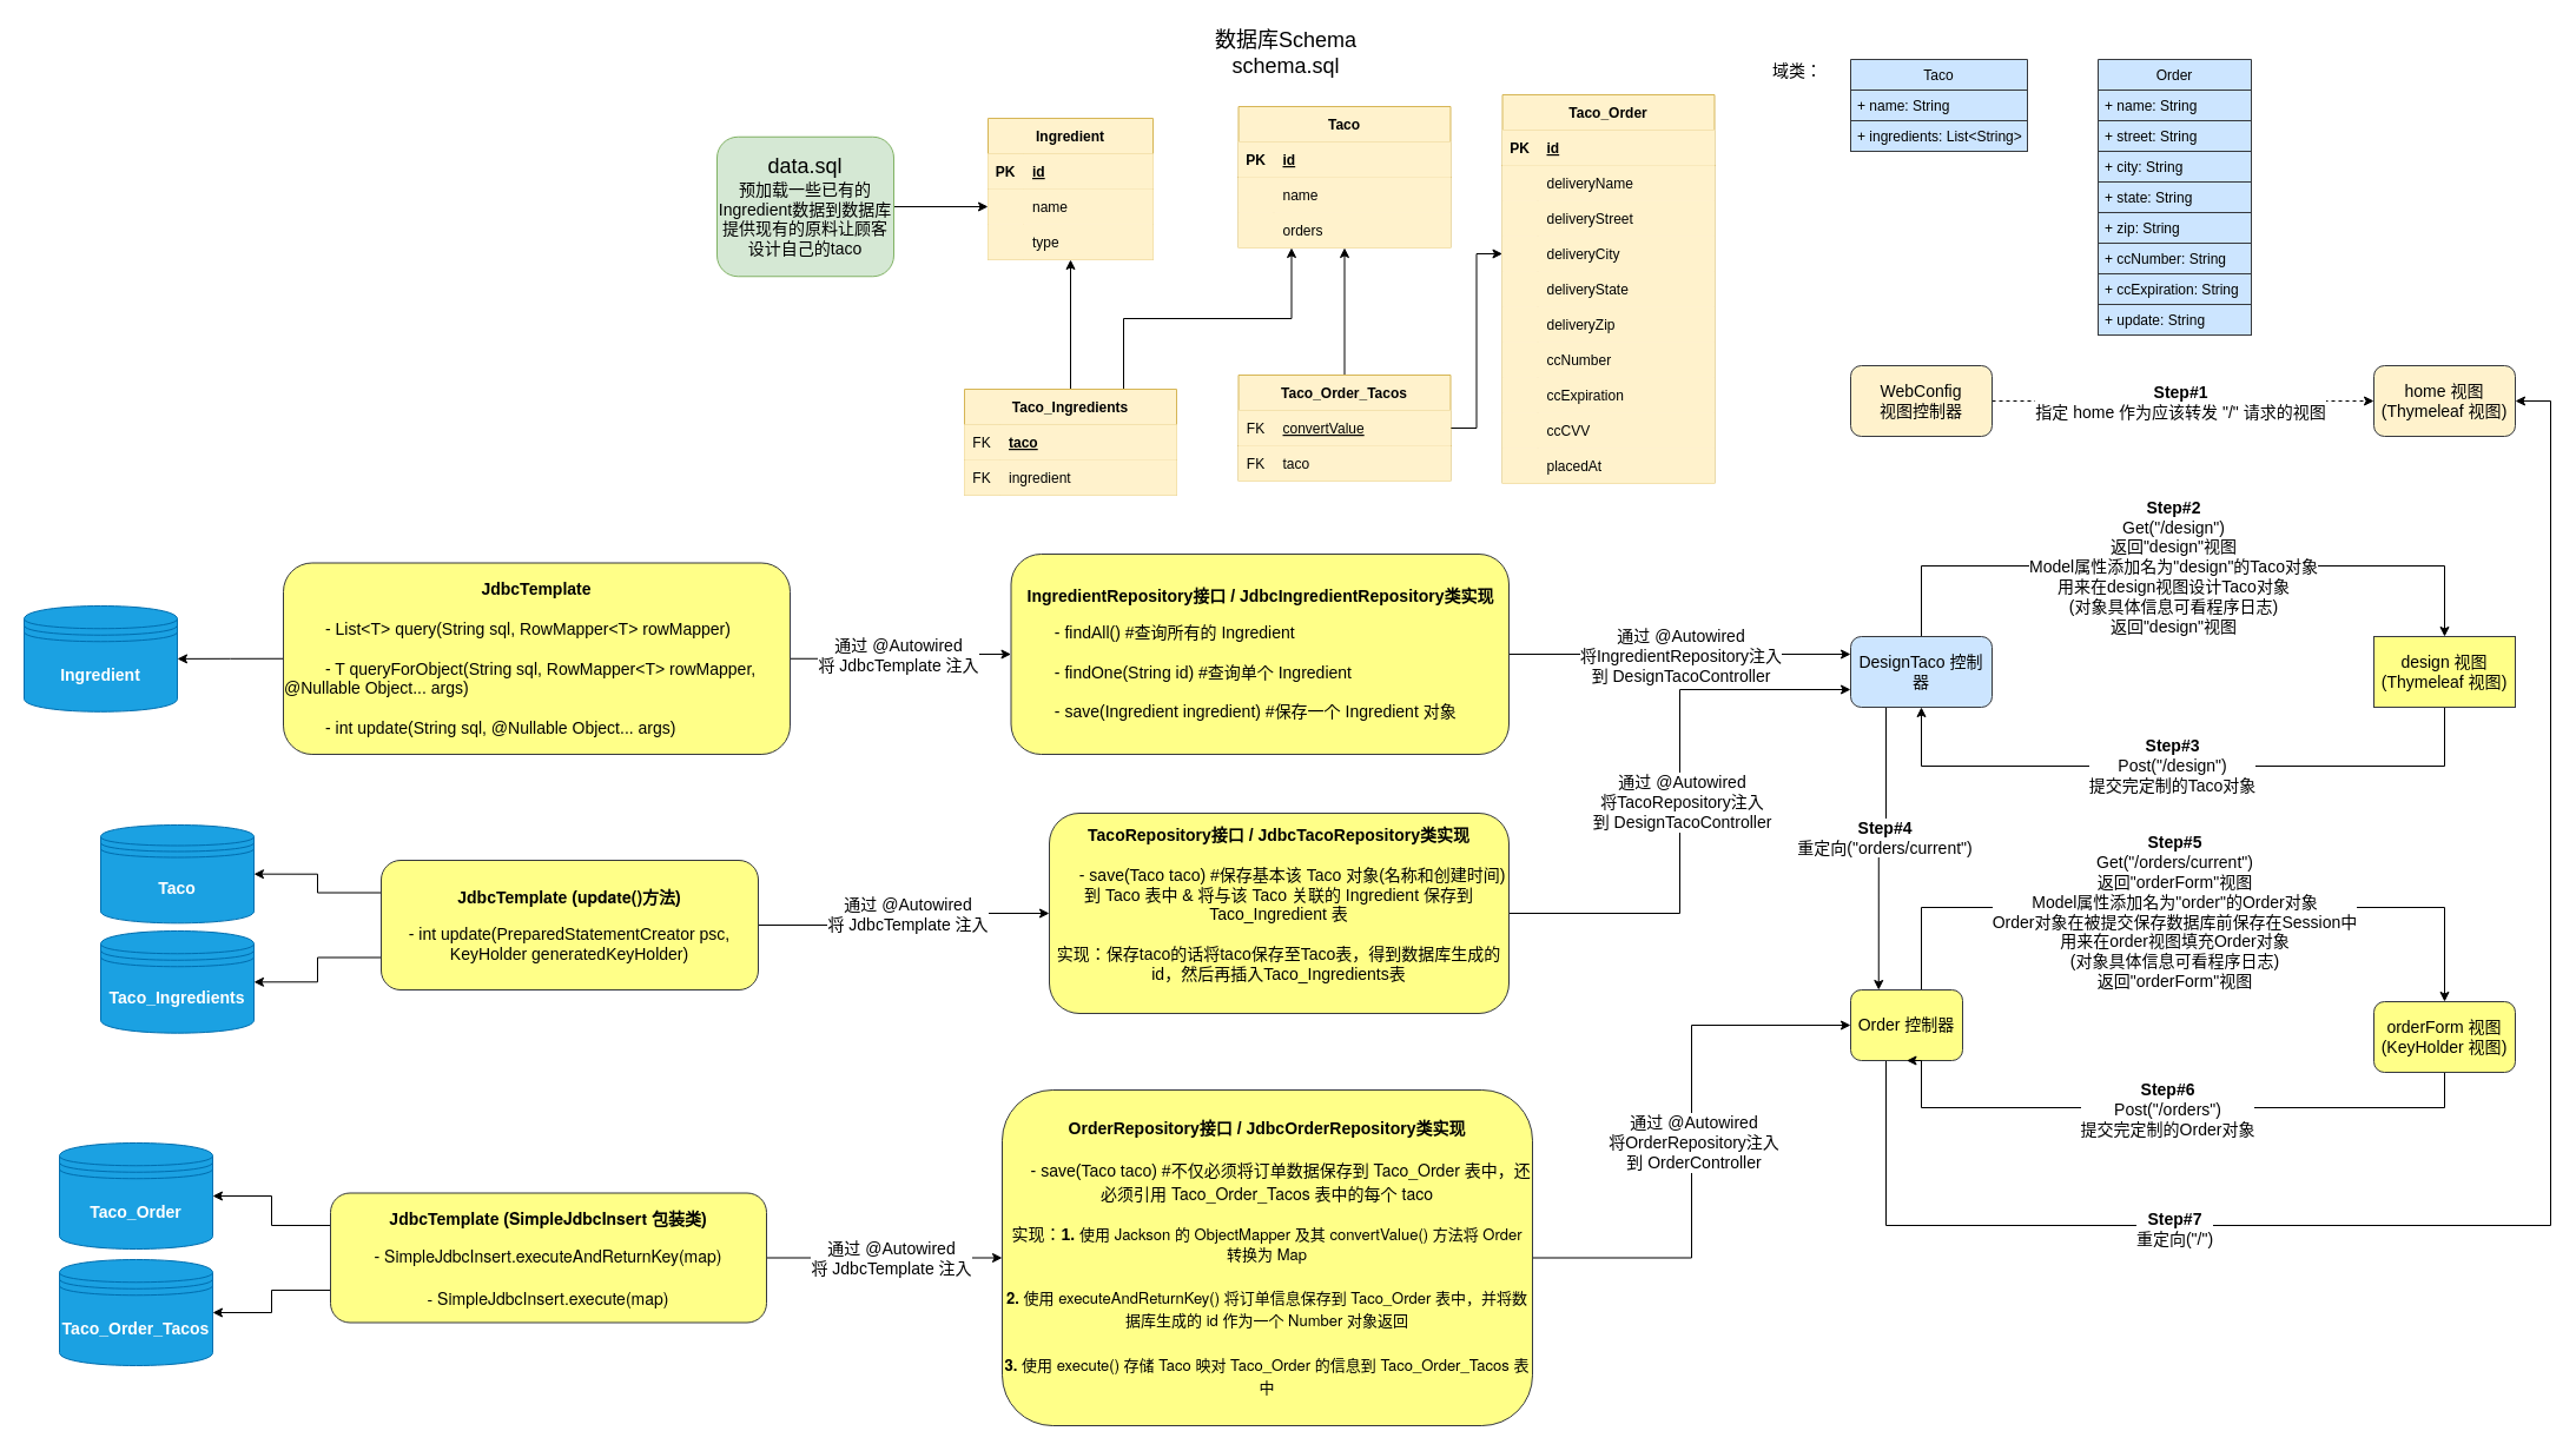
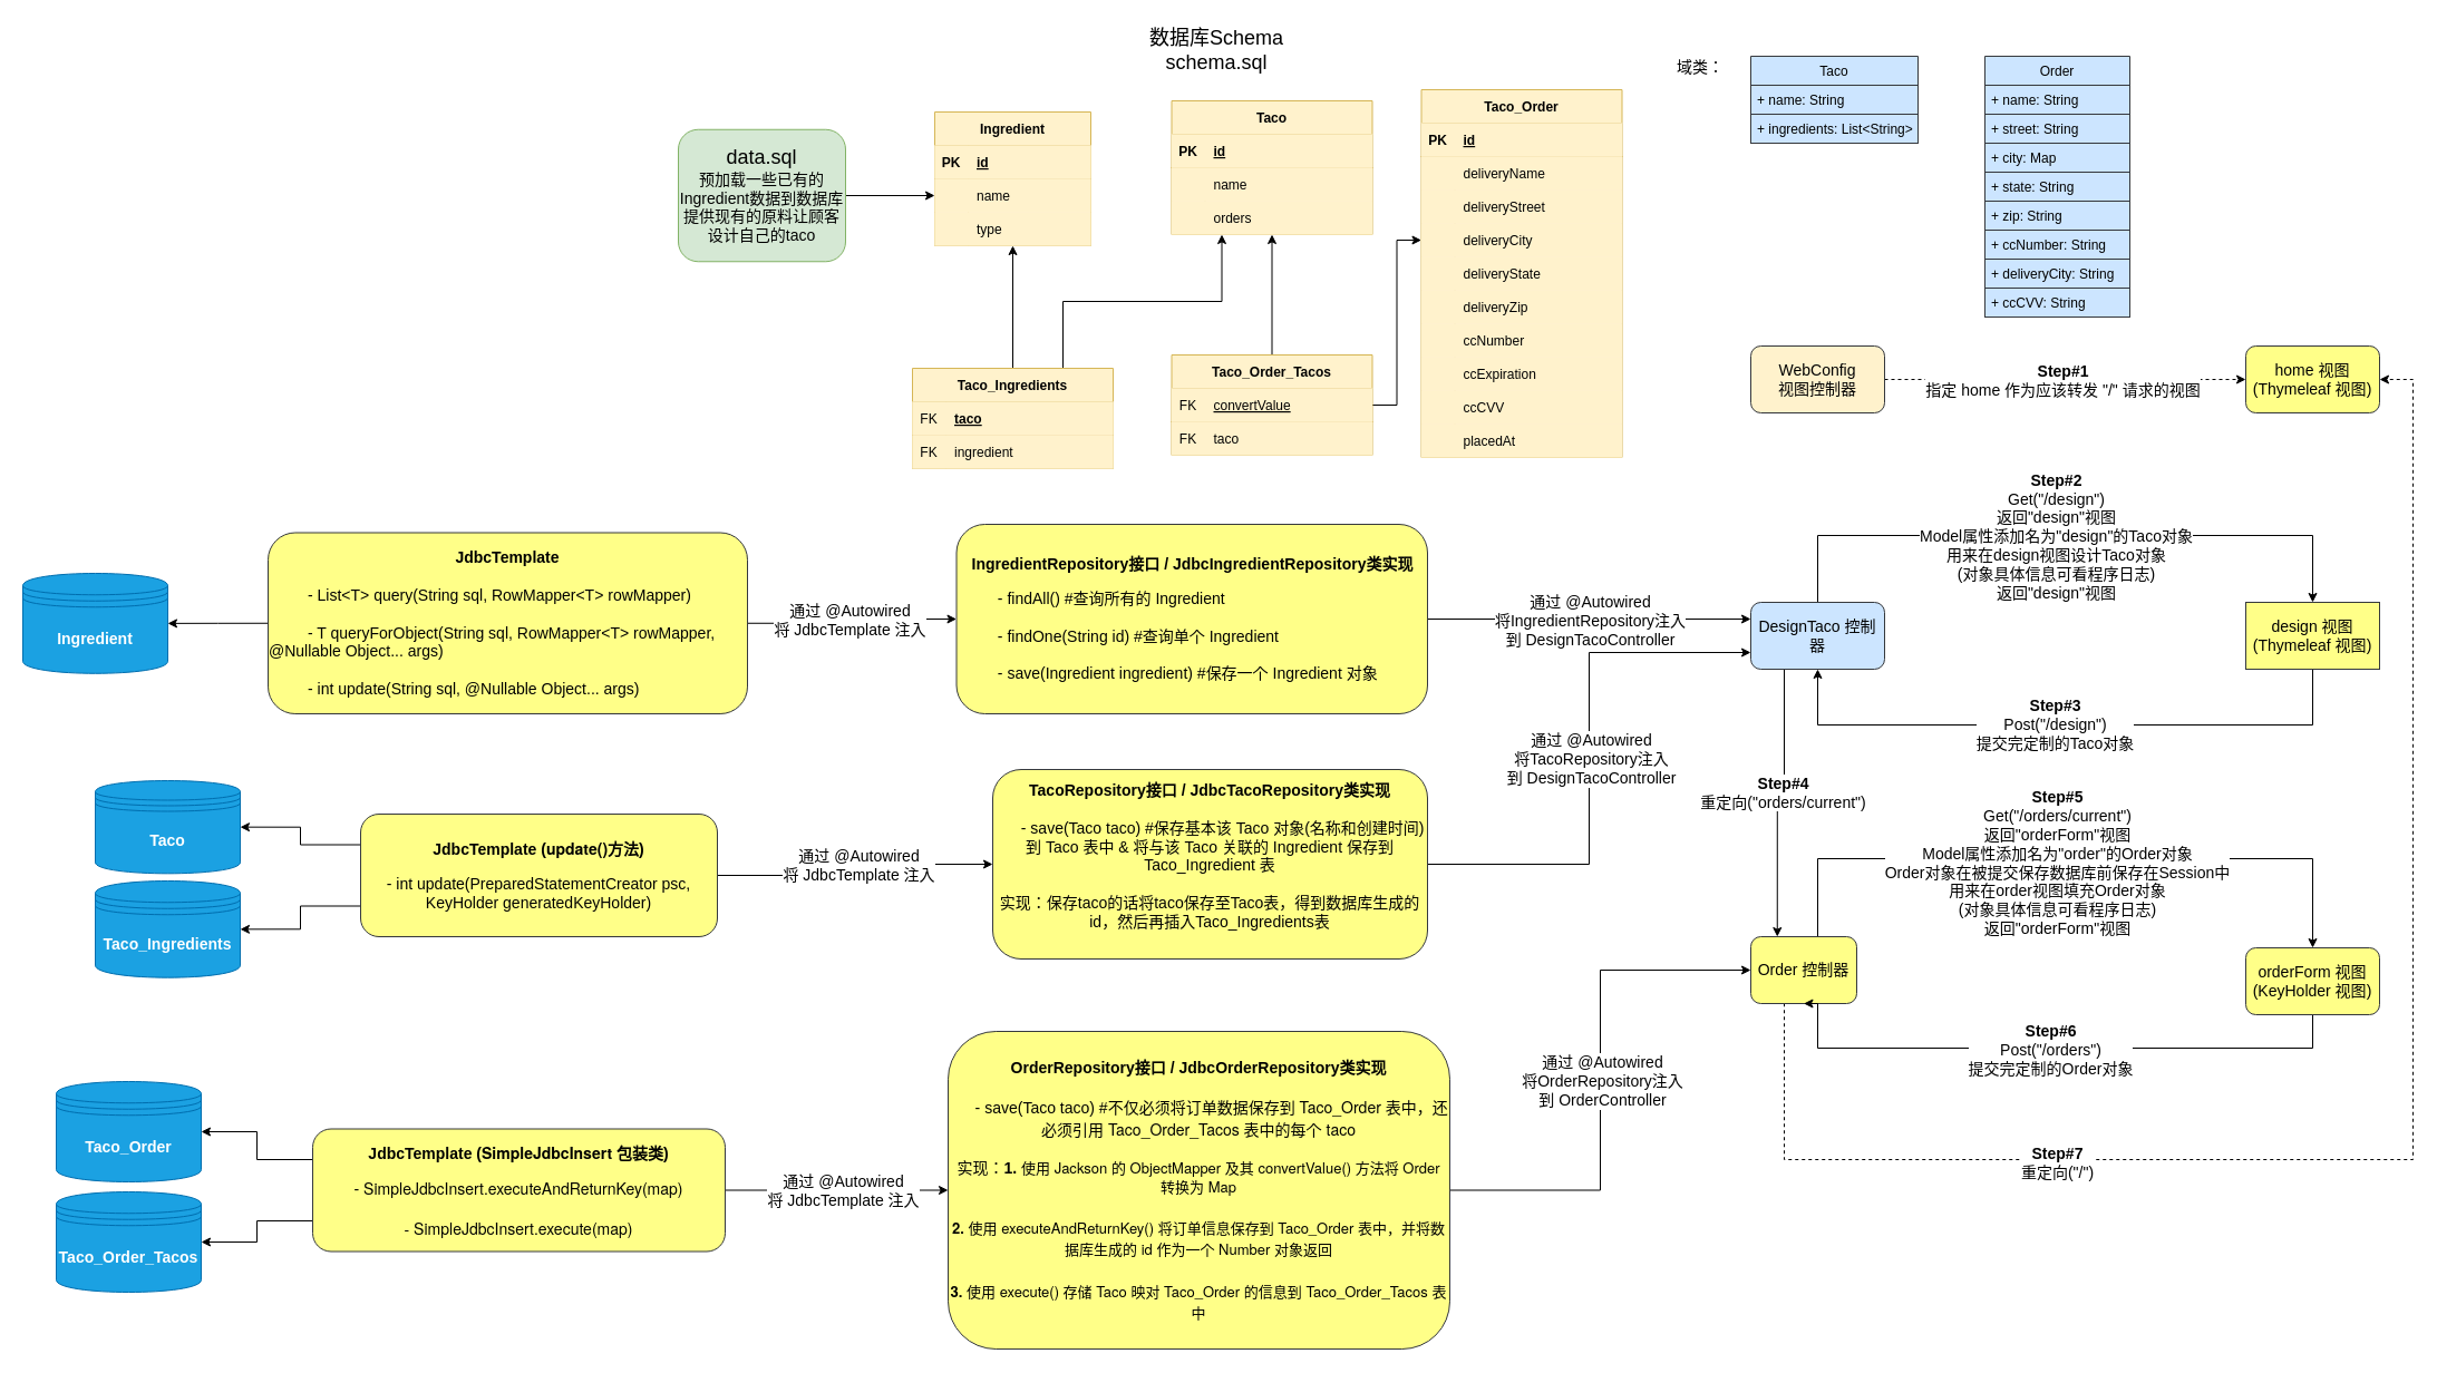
- <mxCell id="5" value="+ city: String" style="text;strokeColor=#36393d;fillColor=#cce5ff;align=left;verticalAlign=top;spacingLeft=4;spacingRight=4;overflow=hidden;rotatable=0;points=[[0,0.5],[1,0.5]];portConstraint=eastwest;" parent="2" vertex="1"><mxGeometry y="78" width="130" height="26" as="geometry" /></mxCell>
+ <mxCell id="5" value="+ city: Map" style="text;strokeColor=#36393d;fillColor=#cce5ff;align=left;verticalAlign=top;spacingLeft=4;spacingRight=4;overflow=hidden;rotatable=0;points=[[0,0.5],[1,0.5]];portConstraint=eastwest;" parent="2" vertex="1"><mxGeometry y="78" width="130" height="26" as="geometry" /></mxCell>
- <mxCell id="9" value="+ ccExpiration: String" style="text;strokeColor=#36393d;fillColor=#cce5ff;align=left;verticalAlign=top;spacingLeft=4;spacingRight=4;overflow=hidden;rotatable=0;points=[[0,0.5],[1,0.5]];portConstraint=eastwest;" parent="2" vertex="1"><mxGeometry y="182" width="130" height="26" as="geometry" /></mxCell>
+ <mxCell id="9" value="+ deliveryCity: String" style="text;strokeColor=#36393d;fillColor=#cce5ff;align=left;verticalAlign=top;spacingLeft=4;spacingRight=4;overflow=hidden;rotatable=0;points=[[0,0.5],[1,0.5]];portConstraint=eastwest;" parent="2" vertex="1"><mxGeometry y="182" width="130" height="26" as="geometry" /></mxCell>
- <mxCell id="10" value="+ update: String" style="text;strokeColor=#36393d;fillColor=#cce5ff;align=left;verticalAlign=top;spacingLeft=4;spacingRight=4;overflow=hidden;rotatable=0;points=[[0,0.5],[1,0.5]];portConstraint=eastwest;" parent="2" vertex="1"><mxGeometry y="208" width="130" height="26" as="geometry" /></mxCell>
+ <mxCell id="10" value="+ ccCVV: String" style="text;strokeColor=#36393d;fillColor=#cce5ff;align=left;verticalAlign=top;spacingLeft=4;spacingRight=4;overflow=hidden;rotatable=0;points=[[0,0.5],[1,0.5]];portConstraint=eastwest;" parent="2" vertex="1"><mxGeometry y="208" width="130" height="26" as="geometry" /></mxCell>
- <mxCell id="18" value="&lt;font style=&quot;font-size: 14px&quot;&gt;home 视图&lt;br&gt;(&lt;span&gt;Thymeleaf 视图&lt;/span&gt;)&lt;/font&gt;" style="rounded=1;whiteSpace=wrap;html=1;fillColor=#fff2cc;strokeColor=#36393d;" parent="1" vertex="1"><mxGeometry x="2014" y="310" width="120" height="60" as="geometry" /></mxCell>
+ <mxCell id="18" value="&lt;font style=&quot;font-size: 14px&quot;&gt;home 视图&lt;br&gt;(&lt;span&gt;Thymeleaf 视图&lt;/span&gt;)&lt;/font&gt;" style="rounded=1;whiteSpace=wrap;html=1;fillColor=#ffff88;strokeColor=#36393d;" parent="1" vertex="1"><mxGeometry x="2014" y="310" width="120" height="60" as="geometry" /></mxCell>
- <mxCell id="29" style="edgeStyle=orthogonalEdgeStyle;rounded=0;orthogonalLoop=1;jettySize=auto;html=1;exitX=0.25;exitY=1;exitDx=0;exitDy=0;entryX=1;entryY=0.5;entryDx=0;entryDy=0;" parent="1" source="31" target="18" edge="1"><mxGeometry relative="1" as="geometry"><Array as="points"><mxPoint x="1600" y="1040" /><mxPoint x="2164" y="1040" /><mxPoint x="2164" y="340" /></Array></mxGeometry></mxCell>
+ <mxCell id="29" style="edgeStyle=orthogonalEdgeStyle;rounded=0;orthogonalLoop=1;jettySize=auto;html=1;exitX=0.25;exitY=1;exitDx=0;exitDy=0;entryX=1;entryY=0.5;entryDx=0;entryDy=0;dashed=1;" parent="1" source="31" target="18" edge="1"><mxGeometry relative="1" as="geometry"><Array as="points"><mxPoint x="1600" y="1040" /><mxPoint x="2164" y="1040" /><mxPoint x="2164" y="340" /></Array></mxGeometry></mxCell>
